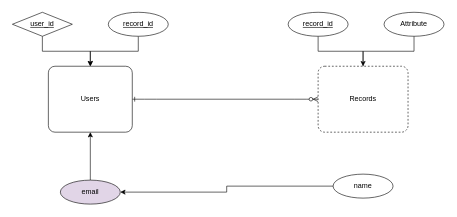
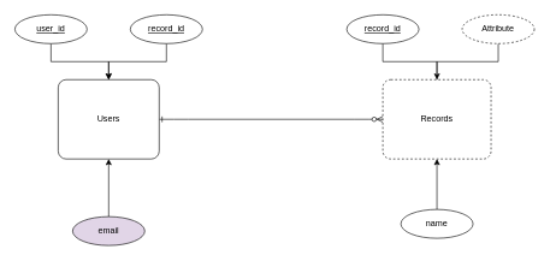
- <mxCell id="6" value="user_id" style="rhombus;whiteSpace=wrap;html=1;align=center;fontStyle=4;" vertex="1" parent="1"><mxGeometry x="20" y="20" width="100" height="40" as="geometry" /></mxCell>
+ <mxCell id="6" value="user_id" style="ellipse;whiteSpace=wrap;html=1;align=center;fontStyle=4;" vertex="1" parent="1"><mxGeometry x="20" y="20" width="100" height="40" as="geometry" /></mxCell>
- <mxCell id="16" value="Attribute" style="ellipse;whiteSpace=wrap;html=1;align=center;" vertex="1" parent="1"><mxGeometry x="640" y="20" width="100" height="40" as="geometry" /></mxCell>
+ <mxCell id="16" value="Attribute" style="ellipse;whiteSpace=wrap;html=1;align=center;dashed=1;" vertex="1" parent="1"><mxGeometry x="640" y="20" width="100" height="40" as="geometry" /></mxCell>
- <mxCell id="9" value="" style="edgeStyle=orthogonalEdgeStyle;rounded=0;orthogonalLoop=1;jettySize=auto;html=1;" edge="1" parent="1" source="10" target="8"><mxGeometry relative="1" as="geometry" /></mxCell>
+ <mxCell id="9" value="" style="edgeStyle=orthogonalEdgeStyle;rounded=0;orthogonalLoop=1;jettySize=auto;html=1;" edge="1" parent="1" source="10" target="4"><mxGeometry relative="1" as="geometry" /></mxCell>
